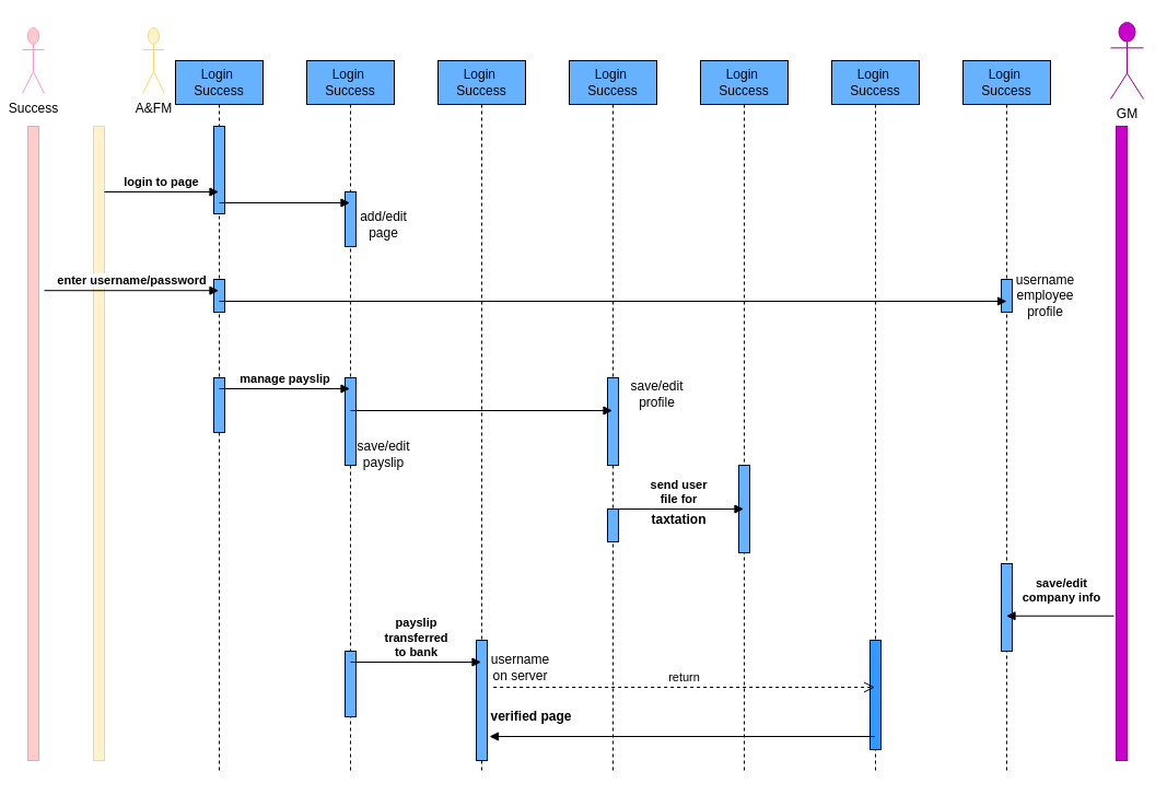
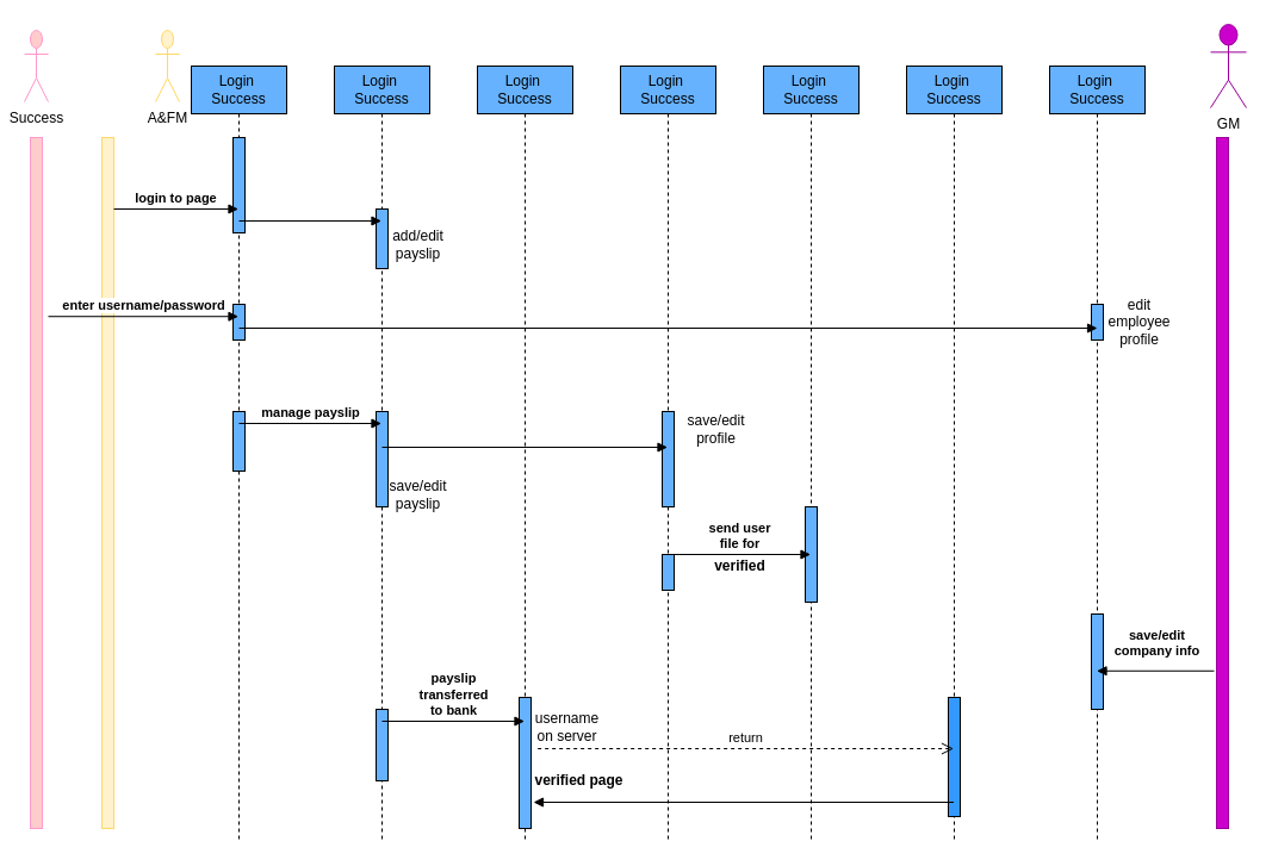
- <mxCell id="29" value="add/edit&lt;br&gt;page" style="text;html=1;align=center;verticalAlign=middle;resizable=0;points=[];autosize=1;" vertex="1" parent="1"><mxGeometry x="320" y="190" width="60" height="30" as="geometry" /></mxCell>
+ <mxCell id="29" value="add/edit&lt;br&gt;payslip" style="text;html=1;align=center;verticalAlign=middle;resizable=0;points=[];autosize=1;" vertex="1" parent="1"><mxGeometry x="320" y="190" width="60" height="30" as="geometry" /></mxCell>
- <mxCell id="32" value="username&lt;br&gt;employee&lt;br&gt;profile" style="text;html=1;align=center;verticalAlign=middle;resizable=0;points=[];autosize=1;" vertex="1" parent="1"><mxGeometry x="920" y="245" width="70" height="50" as="geometry" /></mxCell>
+ <mxCell id="32" value="edit&lt;br&gt;employee&lt;br&gt;profile" style="text;html=1;align=center;verticalAlign=middle;resizable=0;points=[];autosize=1;" vertex="1" parent="1"><mxGeometry x="920" y="245" width="70" height="50" as="geometry" /></mxCell>
- <mxCell id="38" value="&lt;b&gt;taxtation&lt;/b&gt;" style="text;html=1;align=center;verticalAlign=middle;resizable=0;points=[];autosize=1;" vertex="1" parent="1"><mxGeometry x="585" y="465" width="70" height="20" as="geometry" /></mxCell>
+ <mxCell id="38" value="&lt;b&gt;verified&lt;/b&gt;" style="text;html=1;align=center;verticalAlign=middle;resizable=0;points=[];autosize=1;" vertex="1" parent="1"><mxGeometry x="585" y="465" width="70" height="20" as="geometry" /></mxCell>
